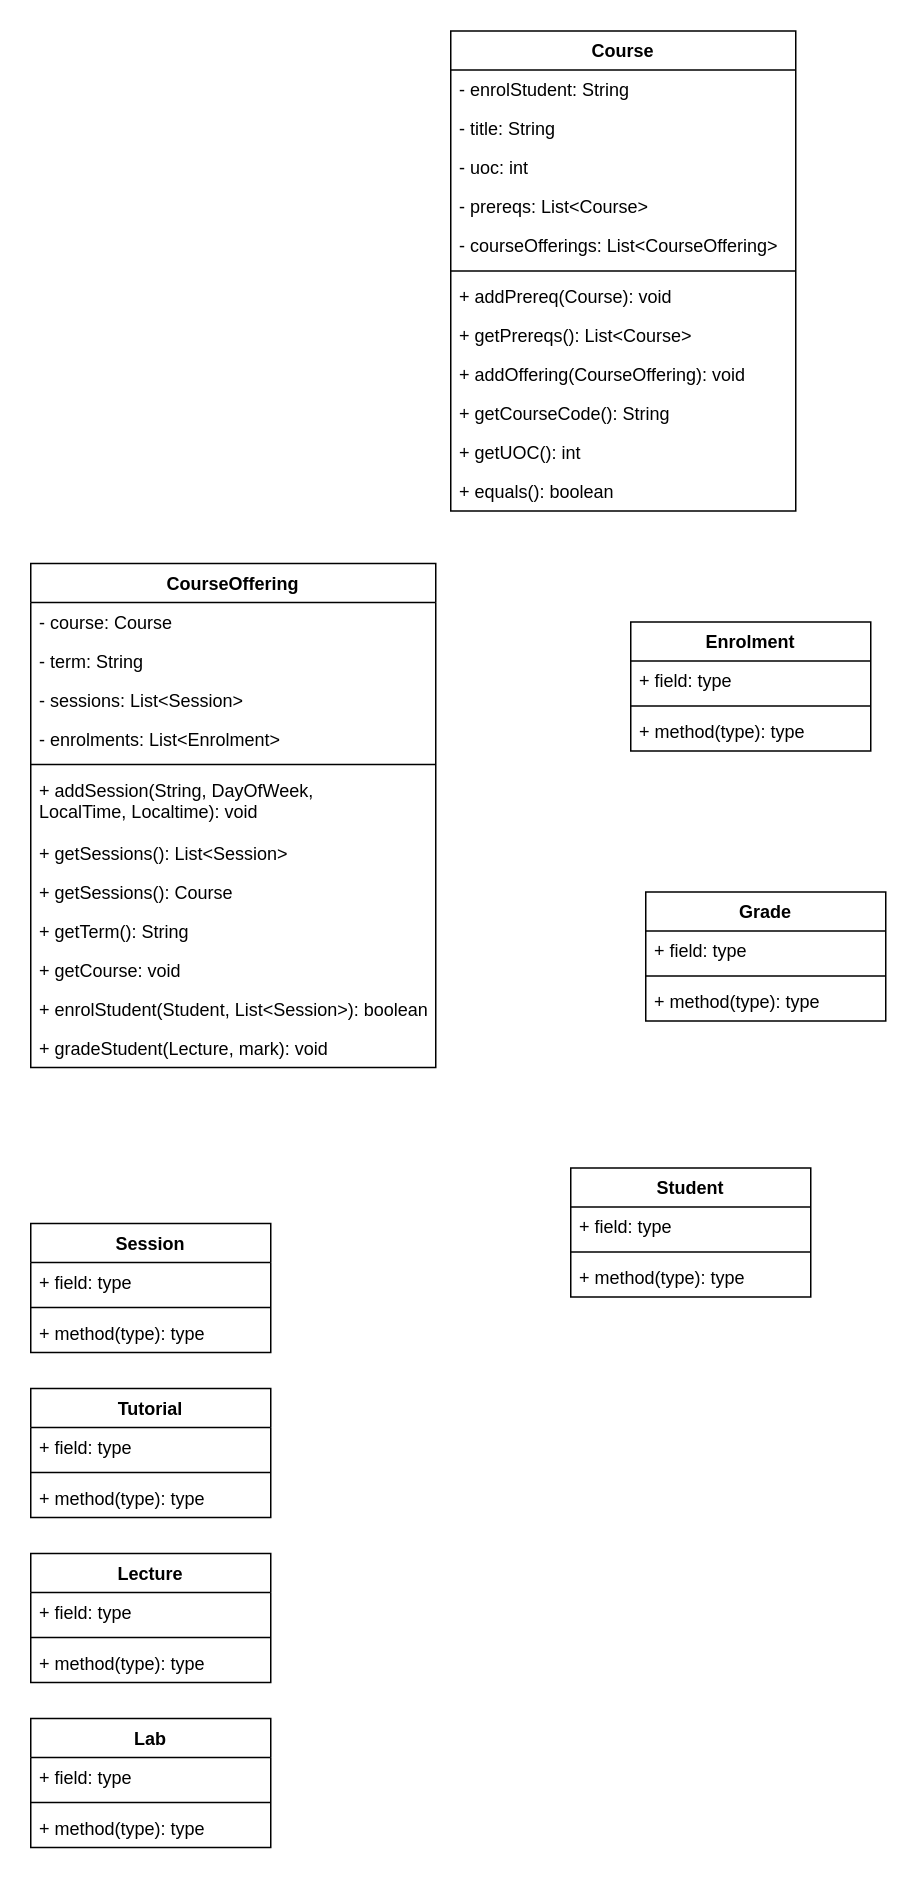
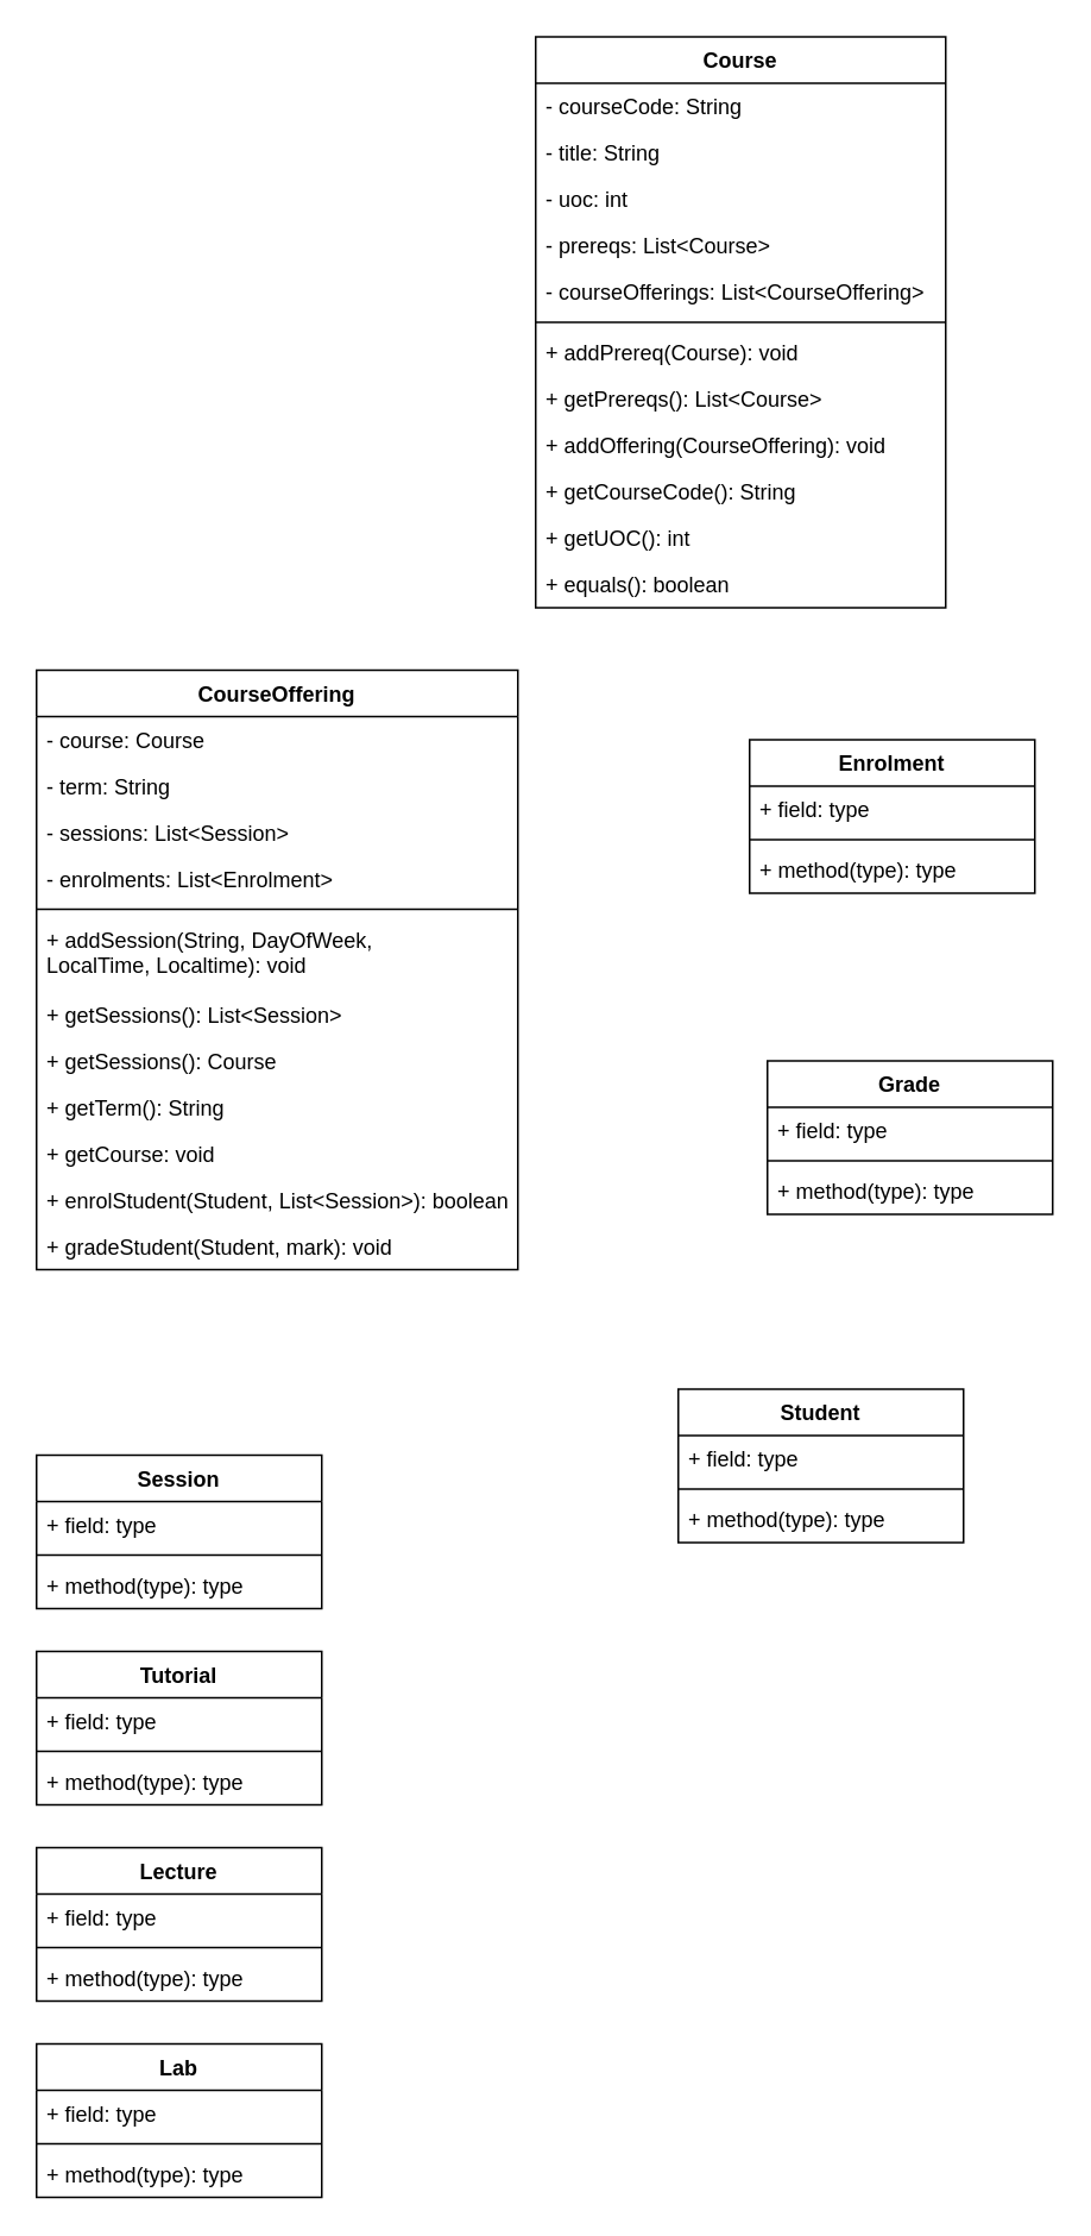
- <mxCell id="3" value="- enrolStudent: String" style="text;strokeColor=none;fillColor=none;align=left;verticalAlign=top;spacingLeft=4;spacingRight=4;overflow=hidden;rotatable=0;points=[[0,0.5],[1,0.5]];portConstraint=eastwest;" parent="2" vertex="1"><mxGeometry y="26" width="230" height="26" as="geometry" /></mxCell>
+ <mxCell id="3" value="- courseCode: String" style="text;strokeColor=none;fillColor=none;align=left;verticalAlign=top;spacingLeft=4;spacingRight=4;overflow=hidden;rotatable=0;points=[[0,0.5],[1,0.5]];portConstraint=eastwest;" parent="2" vertex="1"><mxGeometry y="26" width="230" height="26" as="geometry" /></mxCell>
- <mxCell id="27" value="+ gradeStudent(Lecture, mark): void" style="text;strokeColor=none;fillColor=none;align=left;verticalAlign=top;spacingLeft=4;spacingRight=4;overflow=hidden;rotatable=0;points=[[0,0.5],[1,0.5]];portConstraint=eastwest;" vertex="1" parent="15"><mxGeometry y="310" width="270" height="26" as="geometry" /></mxCell>
+ <mxCell id="27" value="+ gradeStudent(Student, mark): void" style="text;strokeColor=none;fillColor=none;align=left;verticalAlign=top;spacingLeft=4;spacingRight=4;overflow=hidden;rotatable=0;points=[[0,0.5],[1,0.5]];portConstraint=eastwest;" vertex="1" parent="15"><mxGeometry y="310" width="270" height="26" as="geometry" /></mxCell>
